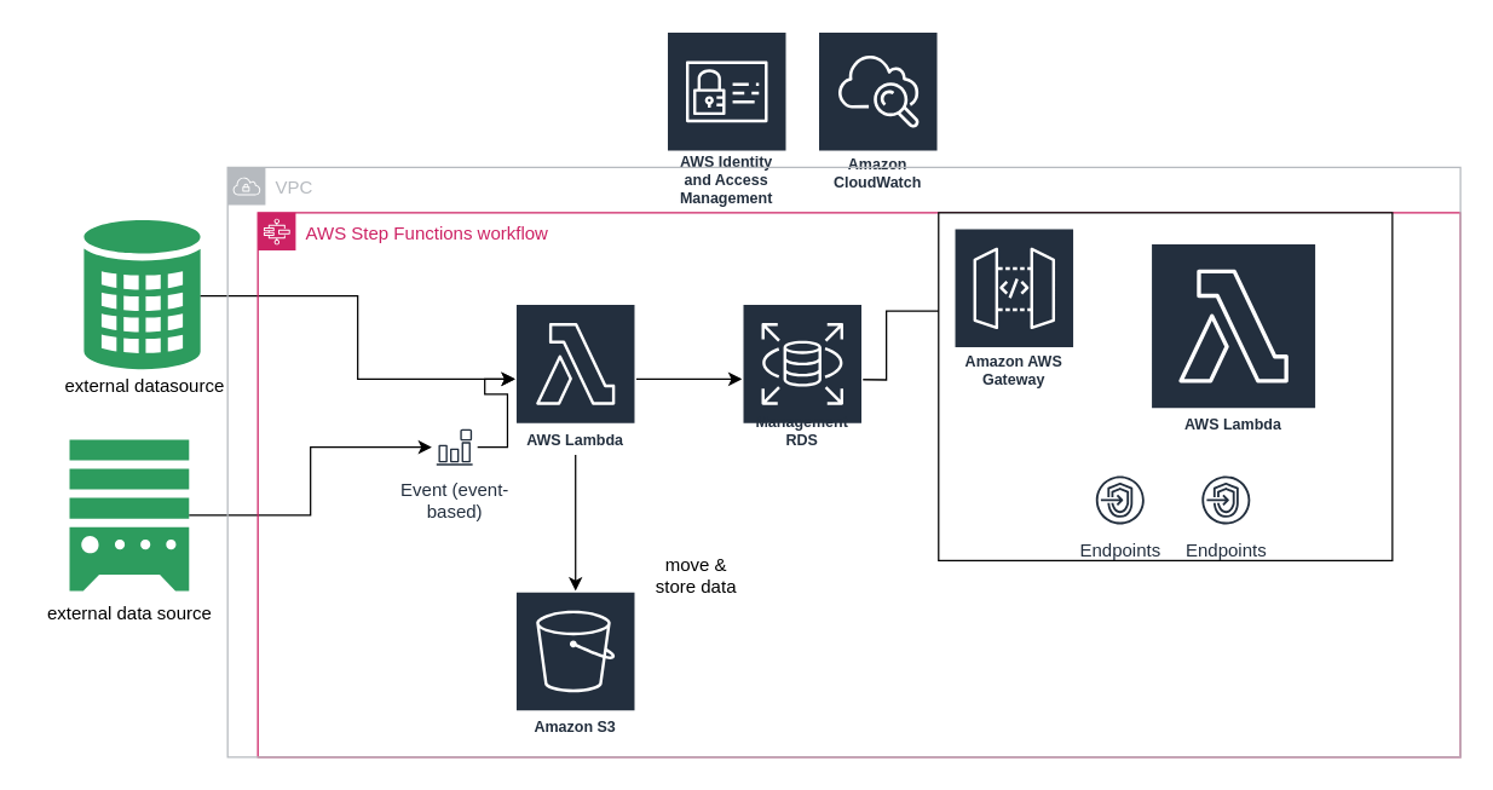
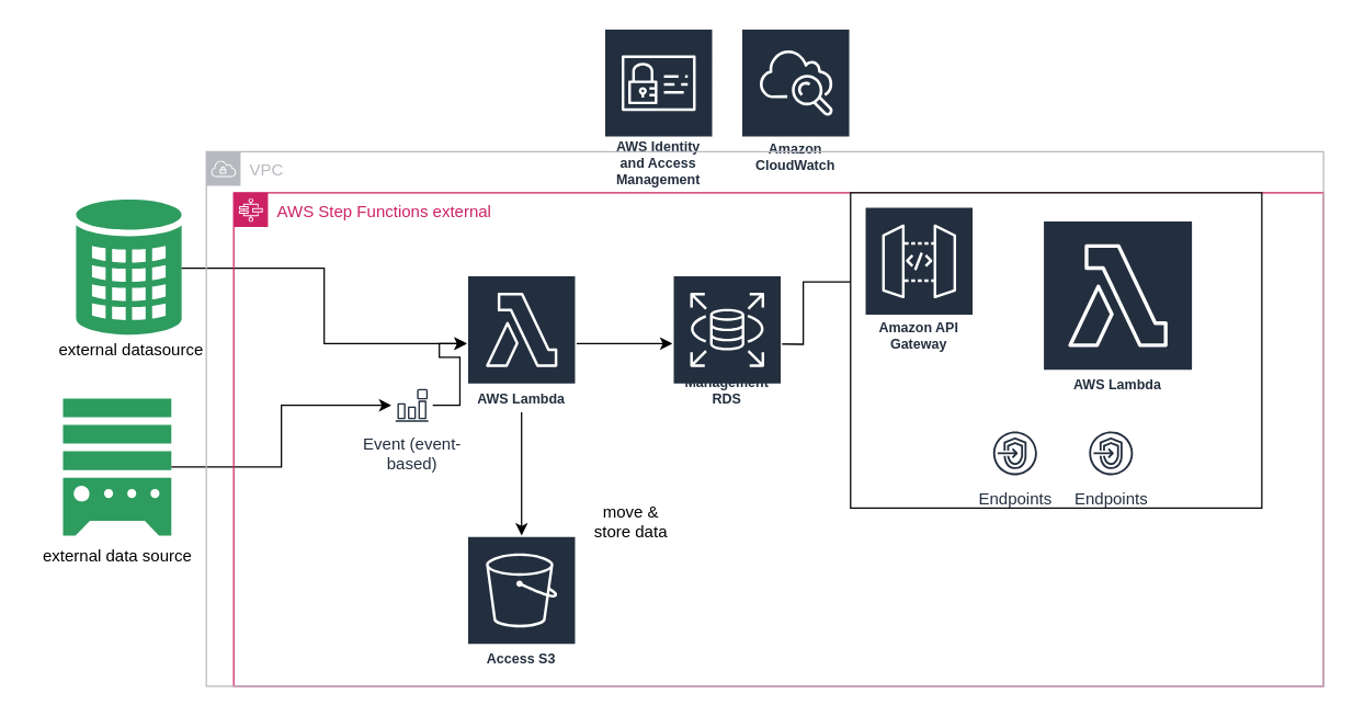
- <mxCell id="18" value="AWS Step Functions workflow" style="points=[[0,0],[0.25,0],[0.5,0],[0.75,0],[1,0],[1,0.25],[1,0.5],[1,0.75],[1,1],[0.75,1],[0.5,1],[0.25,1],[0,1],[0,0.75],[0,0.5],[0,0.25]];outlineConnect=0;gradientColor=none;html=1;whiteSpace=wrap;fontSize=12;fontStyle=0;container=1;pointerEvents=0;collapsible=0;recursiveResize=0;shape=mxgraph.aws4.group;grIcon=mxgraph.aws4.group_aws_step_functions_workflow;strokeColor=#CD2264;fillColor=none;verticalAlign=top;align=left;spacingLeft=30;fontColor=#CD2264;dashed=0;" vertex="1" parent="1"><mxGeometry x="170" y="140" width="795" height="360" as="geometry" /></mxCell>
+ <mxCell id="18" value="AWS Step Functions external" style="points=[[0,0],[0.25,0],[0.5,0],[0.75,0],[1,0],[1,0.25],[1,0.5],[1,0.75],[1,1],[0.75,1],[0.5,1],[0.25,1],[0,1],[0,0.75],[0,0.5],[0,0.25]];outlineConnect=0;gradientColor=none;html=1;whiteSpace=wrap;fontSize=12;fontStyle=0;container=1;pointerEvents=0;collapsible=0;recursiveResize=0;shape=mxgraph.aws4.group;grIcon=mxgraph.aws4.group_aws_step_functions_workflow;strokeColor=#CD2264;fillColor=none;verticalAlign=top;align=left;spacingLeft=30;fontColor=#CD2264;dashed=0;" vertex="1" parent="1"><mxGeometry x="170" y="140" width="795" height="360" as="geometry" /></mxCell>
- <mxCell id="22" value="Amazon AWS Gateway" style="sketch=0;outlineConnect=0;fontColor=#232F3E;gradientColor=none;strokeColor=#ffffff;fillColor=#232F3E;dashed=0;verticalLabelPosition=middle;verticalAlign=bottom;align=center;html=1;whiteSpace=wrap;fontSize=10;fontStyle=1;spacing=3;shape=mxgraph.aws4.productIcon;prIcon=mxgraph.aws4.api_gateway;" parent="18" vertex="1"><mxGeometry x="460" y="10" width="80" height="110" as="geometry" /></mxCell>
+ <mxCell id="22" value="Amazon API Gateway" style="sketch=0;outlineConnect=0;fontColor=#232F3E;gradientColor=none;strokeColor=#ffffff;fillColor=#232F3E;dashed=0;verticalLabelPosition=middle;verticalAlign=bottom;align=center;html=1;whiteSpace=wrap;fontSize=10;fontStyle=1;spacing=3;shape=mxgraph.aws4.productIcon;prIcon=mxgraph.aws4.api_gateway;" parent="18" vertex="1"><mxGeometry x="460" y="10" width="80" height="110" as="geometry" /></mxCell>
- <mxCell id="24" value="Amazon S3" style="sketch=0;outlineConnect=0;fontColor=#232F3E;gradientColor=none;strokeColor=#ffffff;fillColor=#232F3E;dashed=0;verticalLabelPosition=middle;verticalAlign=bottom;align=center;html=1;whiteSpace=wrap;fontSize=10;fontStyle=1;spacing=3;shape=mxgraph.aws4.productIcon;prIcon=mxgraph.aws4.s3;" parent="18" vertex="1"><mxGeometry x="170" y="250" width="80" height="100" as="geometry" /></mxCell>
+ <mxCell id="24" value="Access S3" style="sketch=0;outlineConnect=0;fontColor=#232F3E;gradientColor=none;strokeColor=#ffffff;fillColor=#232F3E;dashed=0;verticalLabelPosition=middle;verticalAlign=bottom;align=center;html=1;whiteSpace=wrap;fontSize=10;fontStyle=1;spacing=3;shape=mxgraph.aws4.productIcon;prIcon=mxgraph.aws4.s3;" parent="18" vertex="1"><mxGeometry x="170" y="250" width="80" height="100" as="geometry" /></mxCell>
